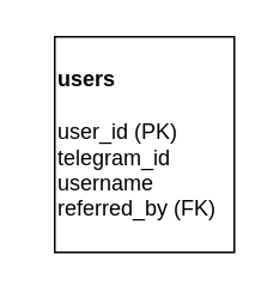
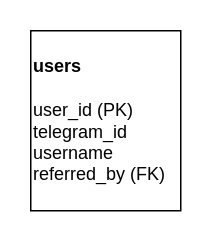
- <mxCell id="2" value="&lt;div style=&quot;&quot;&gt;&lt;span style=&quot;background-color: initial;&quot;&gt;&lt;b&gt;users&lt;/b&gt;&lt;/span&gt;&lt;/div&gt;&lt;div style=&quot;&quot;&gt;&lt;span style=&quot;background-color: initial;&quot;&gt;&lt;b&gt;&lt;br&gt;&lt;/b&gt;&lt;/span&gt;&lt;/div&gt;&lt;div style=&quot;&quot;&gt;&lt;span style=&quot;background-color: initial;&quot;&gt;user_id (PK)&lt;/span&gt;&lt;br&gt;&lt;span style=&quot;background-color: initial;&quot;&gt;telegram_id&lt;/span&gt;&lt;br&gt;&lt;span style=&quot;background-color: initial;&quot;&gt;username&lt;/span&gt;&lt;br&gt;&lt;span style=&quot;background-color: initial;&quot;&gt;referred_by (FK)&lt;/span&gt;&lt;/div&gt;" style="rounded=0;whiteSpace=wrap;html=1;align=left;" vertex="1" parent="1"><mxGeometry x="30" y="20" width="100" height="120" as="geometry" /></mxCell>
+ <mxCell id="2" value="&lt;div style=&quot;&quot;&gt;&lt;span style=&quot;background-color: initial;&quot;&gt;&lt;b&gt;users&lt;/b&gt;&lt;/span&gt;&lt;/div&gt;&lt;div style=&quot;&quot;&gt;&lt;span style=&quot;background-color: initial;&quot;&gt;&lt;b&gt;&lt;br&gt;&lt;/b&gt;&lt;/span&gt;&lt;/div&gt;&lt;div style=&quot;&quot;&gt;&lt;span style=&quot;background-color: initial;&quot;&gt;user_id (PK)&lt;/span&gt;&lt;br&gt;&lt;span style=&quot;background-color: initial;&quot;&gt;telegram_id&lt;/span&gt;&lt;br&gt;&lt;span style=&quot;background-color: initial;&quot;&gt;username&lt;/span&gt;&lt;br&gt;&lt;span style=&quot;background-color: initial;&quot;&gt;referred_by (FK)&lt;/span&gt;&lt;/div&gt;" style="rounded=0;whiteSpace=wrap;html=1;align=left;" vertex="1" parent="1"><mxGeometry x="20" y="20" width="100" height="120" as="geometry" /></mxCell>
